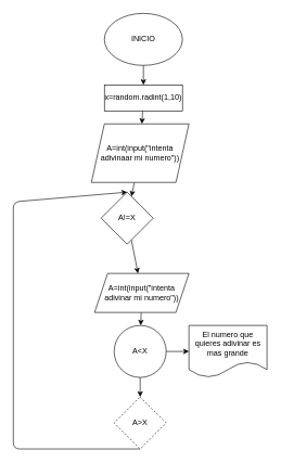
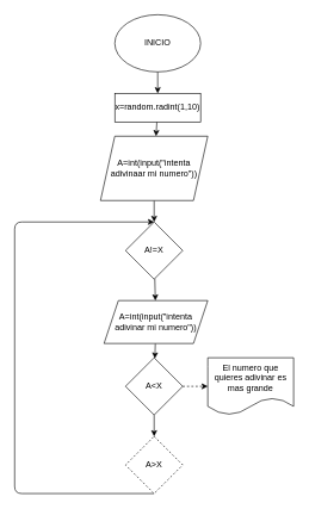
- <mxCell id="9" value="A!=X" style="rhombus;whiteSpace=wrap;html=1;" vertex="1" parent="1"><mxGeometry x="155" y="295" width="80" height="80" as="geometry" /></mxCell>
+ <mxCell id="9" value="A!=X" style="rhombus;whiteSpace=wrap;html=1;" vertex="1" parent="1"><mxGeometry x="175" y="310" width="80" height="80" as="geometry" /></mxCell>
- <mxCell id="14" value="A&amp;lt;X" style="ellipse;whiteSpace=wrap;html=1;" vertex="1" parent="1"><mxGeometry x="175" y="500" width="80" height="80" as="geometry" /></mxCell>
+ <mxCell id="14" value="A&amp;lt;X" style="rhombus;whiteSpace=wrap;html=1;" vertex="1" parent="1"><mxGeometry x="175" y="500" width="80" height="80" as="geometry" /></mxCell>
- <mxCell id="12" value="" style="edgeStyle=none;html=1;" edge="1" parent="1" source="14" target="15"><mxGeometry relative="1" as="geometry" /></mxCell>
+ <mxCell id="12" value="" style="edgeStyle=none;html=1;dashed=1;" edge="1" parent="1" source="14" target="15"><mxGeometry relative="1" as="geometry" /></mxCell>
